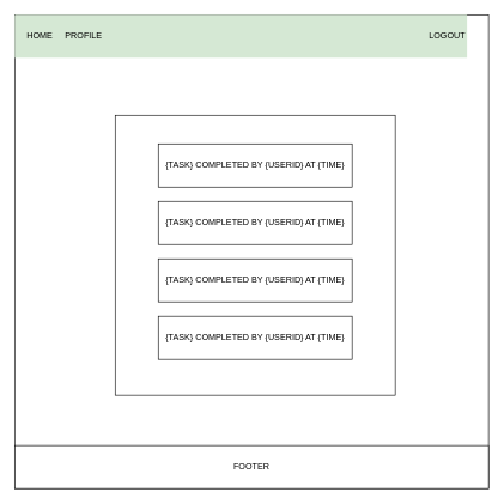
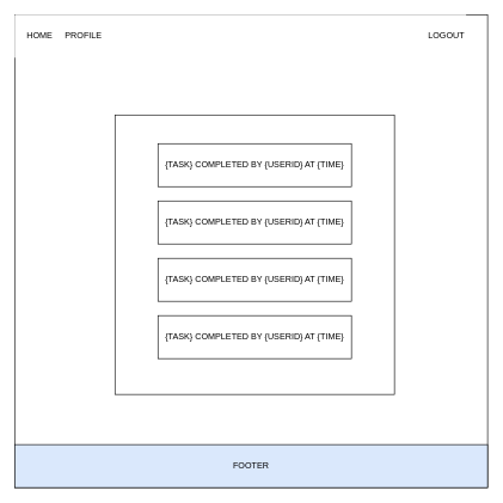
- <mxCell id="3" value="&lt;div style=&quot;&quot;&gt;&lt;span style=&quot;background-color: initial;&quot;&gt;HOME&lt;span style=&quot;white-space: pre;&quot;&gt;&#09;&lt;/span&gt;PROFILE&lt;span style=&quot;white-space: pre;&quot;&gt;&#09;&lt;/span&gt;&lt;span style=&quot;white-space: pre;&quot;&gt;&#09;&lt;/span&gt;&lt;span style=&quot;white-space: pre;&quot;&gt;&#09;&lt;/span&gt;&lt;span style=&quot;white-space: pre;&quot;&gt;&#09;&lt;/span&gt;&lt;span style=&quot;white-space: pre;&quot;&gt;&#09;&lt;/span&gt;&lt;span style=&quot;white-space: pre;&quot;&gt;&#09;&lt;/span&gt;&lt;span style=&quot;white-space: pre;&quot;&gt;&#09;&lt;/span&gt;&lt;span style=&quot;white-space: pre;&quot;&gt;&#09;&lt;/span&gt;&lt;span style=&quot;white-space: pre;&quot;&gt;&#09;&lt;/span&gt;&lt;span style=&quot;white-space: pre;&quot;&gt;&#09;&lt;/span&gt;&lt;span style=&quot;white-space: pre;&quot;&gt;&#09;&lt;/span&gt;&lt;span style=&quot;white-space: pre;&quot;&gt;&#09;&lt;span style=&quot;white-space: pre;&quot;&gt;&#09;&lt;/span&gt;&lt;span style=&quot;white-space: pre;&quot;&gt;&#09;&lt;/span&gt;&lt;span style=&quot;white-space: pre;&quot;&gt;&#09;&lt;/span&gt;&lt;span style=&quot;white-space: pre;&quot;&gt;&#09;&lt;/span&gt;&lt;span style=&quot;white-space: pre;&quot;&gt;&#09;&lt;/span&gt;&lt;span style=&quot;white-space: pre;&quot;&gt;&#09;&lt;/span&gt;&lt;/span&gt;&lt;/span&gt;&lt;span style=&quot;background-color: initial;&quot;&gt;LOGOUT&lt;/span&gt;&lt;/div&gt;" style="rounded=0;whiteSpace=wrap;html=1;align=right;strokeColor=none;fillColor=#d5e8d4;" parent="1" vertex="1"><mxGeometry x="20" y="20" width="630" height="60" as="geometry" /></mxCell>
+ <mxCell id="3" value="&lt;div style=&quot;&quot;&gt;&lt;span style=&quot;background-color: initial;&quot;&gt;HOME&lt;span style=&quot;white-space: pre;&quot;&gt;&#09;&lt;/span&gt;PROFILE&lt;span style=&quot;white-space: pre;&quot;&gt;&#09;&lt;/span&gt;&lt;span style=&quot;white-space: pre;&quot;&gt;&#09;&lt;/span&gt;&lt;span style=&quot;white-space: pre;&quot;&gt;&#09;&lt;/span&gt;&lt;span style=&quot;white-space: pre;&quot;&gt;&#09;&lt;/span&gt;&lt;span style=&quot;white-space: pre;&quot;&gt;&#09;&lt;/span&gt;&lt;span style=&quot;white-space: pre;&quot;&gt;&#09;&lt;/span&gt;&lt;span style=&quot;white-space: pre;&quot;&gt;&#09;&lt;/span&gt;&lt;span style=&quot;white-space: pre;&quot;&gt;&#09;&lt;/span&gt;&lt;span style=&quot;white-space: pre;&quot;&gt;&#09;&lt;/span&gt;&lt;span style=&quot;white-space: pre;&quot;&gt;&#09;&lt;/span&gt;&lt;span style=&quot;white-space: pre;&quot;&gt;&#09;&lt;/span&gt;&lt;span style=&quot;white-space: pre;&quot;&gt;&#09;&lt;span style=&quot;white-space: pre;&quot;&gt;&#09;&lt;/span&gt;&lt;span style=&quot;white-space: pre;&quot;&gt;&#09;&lt;/span&gt;&lt;span style=&quot;white-space: pre;&quot;&gt;&#09;&lt;/span&gt;&lt;span style=&quot;white-space: pre;&quot;&gt;&#09;&lt;/span&gt;&lt;span style=&quot;white-space: pre;&quot;&gt;&#09;&lt;/span&gt;&lt;span style=&quot;white-space: pre;&quot;&gt;&#09;&lt;/span&gt;&lt;/span&gt;&lt;/span&gt;&lt;span style=&quot;background-color: initial;&quot;&gt;LOGOUT&lt;/span&gt;&lt;/div&gt;" style="rounded=0;whiteSpace=wrap;html=1;align=right;strokeColor=none;" parent="1" vertex="1"><mxGeometry x="20" y="20" width="630" height="60" as="geometry" /></mxCell>
- <mxCell id="4" value="FOOTER" style="rounded=0;whiteSpace=wrap;html=1;" parent="1" vertex="1"><mxGeometry x="20" y="620" width="660" height="60" as="geometry" /></mxCell>
+ <mxCell id="4" value="FOOTER" style="rounded=0;whiteSpace=wrap;html=1;fillColor=#dae8fc;" parent="1" vertex="1"><mxGeometry x="20" y="620" width="660" height="60" as="geometry" /></mxCell>
